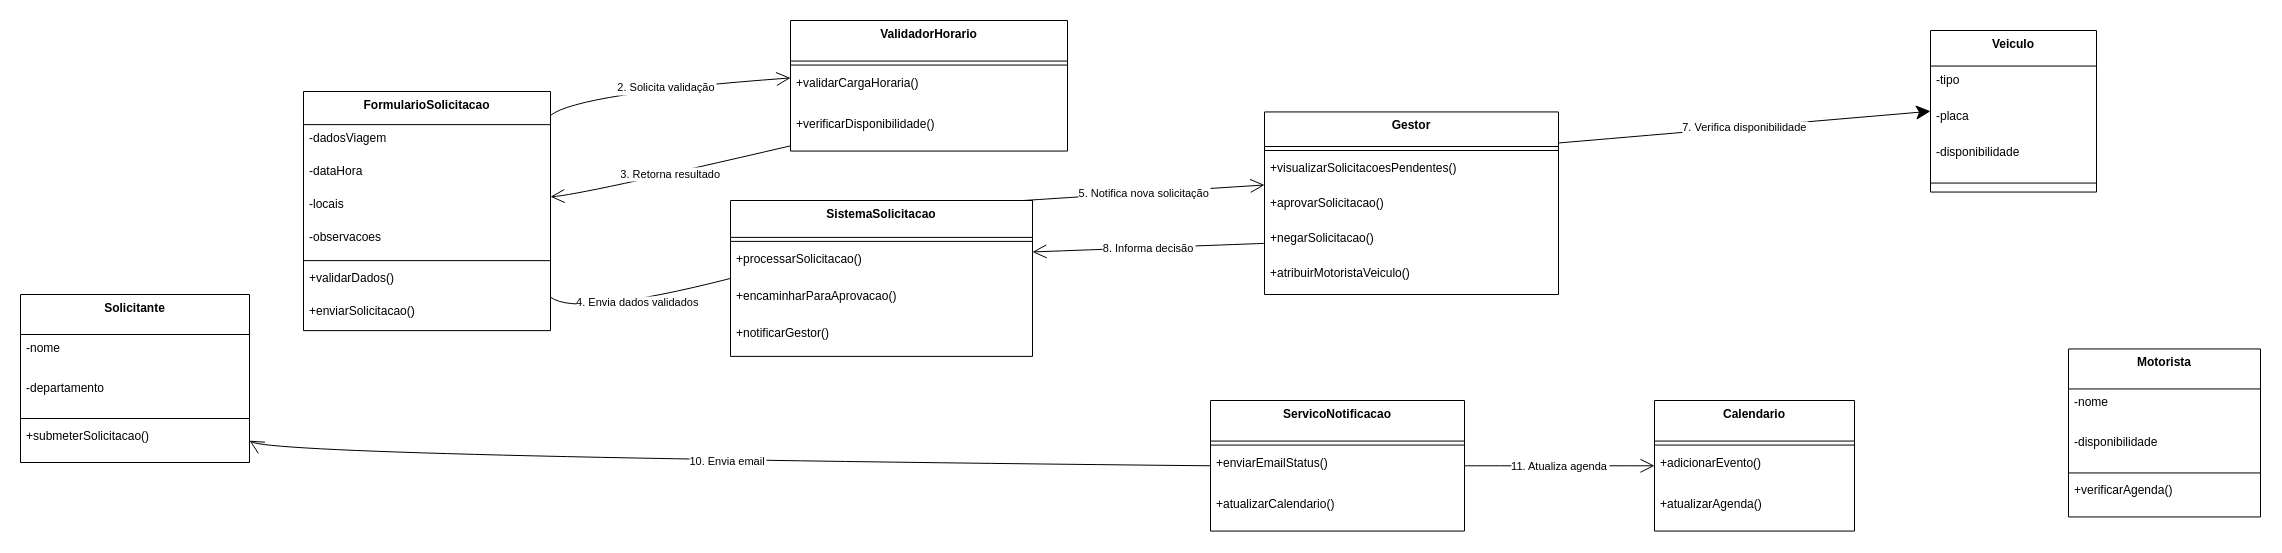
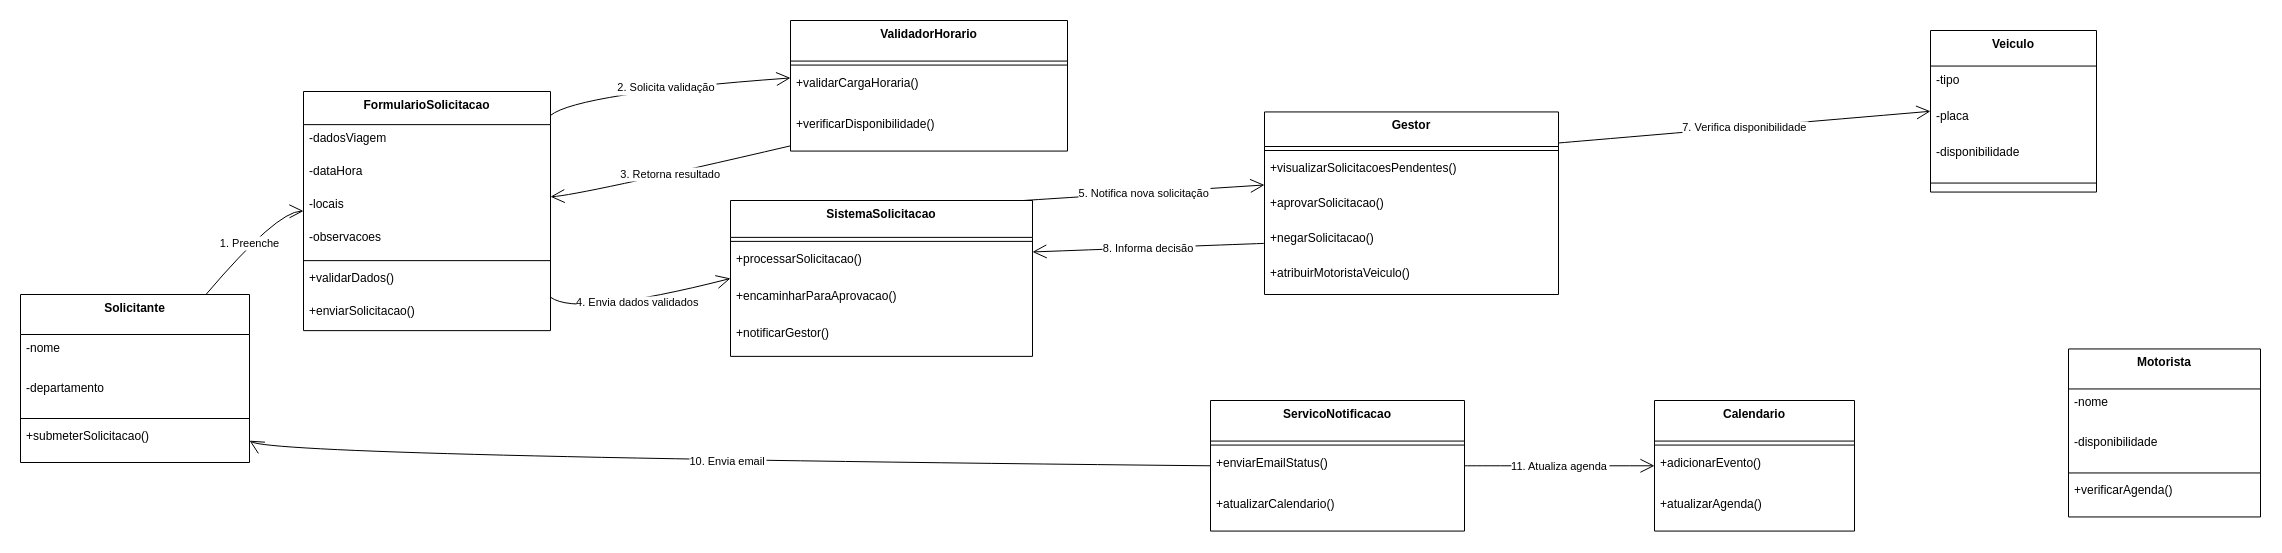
- <mxCell id="53" value="7. Verifica disponibilidade" style="curved=1;startArrow=none;endArrow=classic;endSize=12;exitX=1;exitY=0.17;entryX=0;entryY=0.5;rounded=0;" edge="1" parent="1" source="24" target="35"><mxGeometry relative="1" as="geometry"><Array as="points" /></mxGeometry></mxCell>
+ <mxCell id="53" value="7. Verifica disponibilidade" style="curved=1;startArrow=none;endArrow=open;endSize=12;exitX=1;exitY=0.17;entryX=0;entryY=0.5;rounded=0;" edge="1" parent="1" source="24" target="35"><mxGeometry relative="1" as="geometry"><Array as="points" /></mxGeometry></mxCell>
+ <mxCell id="48" value="1. Preenche" style="curved=1;startArrow=none;endArrow=open;endSize=12;exitX=0.81;exitY=0;entryX=0;entryY=0.5;rounded=0;" edge="1" parent="1" source="2" target="7"><mxGeometry relative="1" as="geometry"><Array as="points"><mxPoint x="276" y="211" /></Array></mxGeometry></mxCell>
- <mxCell id="51" value="4. Envia dados validados" style="curved=1;startArrow=none;endArrow=none;endSize=12;exitX=1;exitY=0.86;entryX=0;entryY=0.5;rounded=0;" edge="1" parent="1" source="7" target="19"><mxGeometry relative="1" as="geometry"><Array as="points"><mxPoint x="577" y="317" /></Array></mxGeometry></mxCell>
+ <mxCell id="51" value="4. Envia dados validados" style="curved=1;startArrow=none;endArrow=open;endSize=12;exitX=1;exitY=0.86;entryX=0;entryY=0.5;rounded=0;" edge="1" parent="1" source="7" target="19"><mxGeometry relative="1" as="geometry"><Array as="points"><mxPoint x="577" y="317" /></Array></mxGeometry></mxCell>
